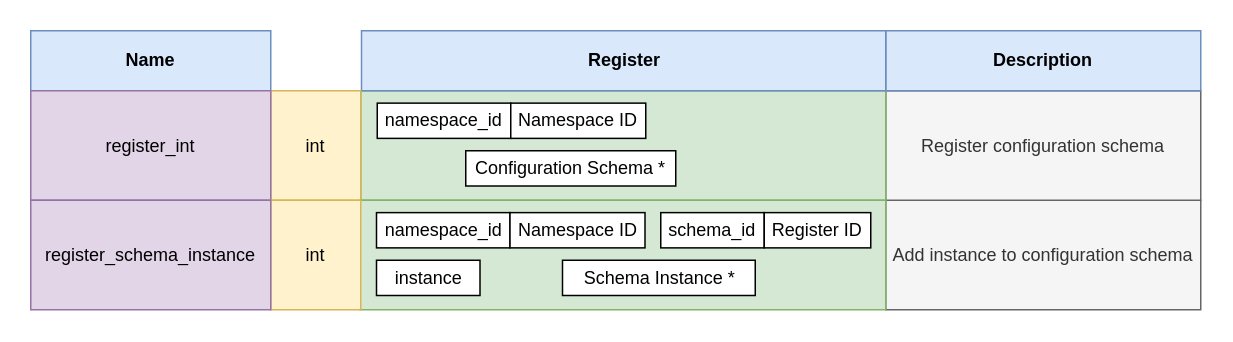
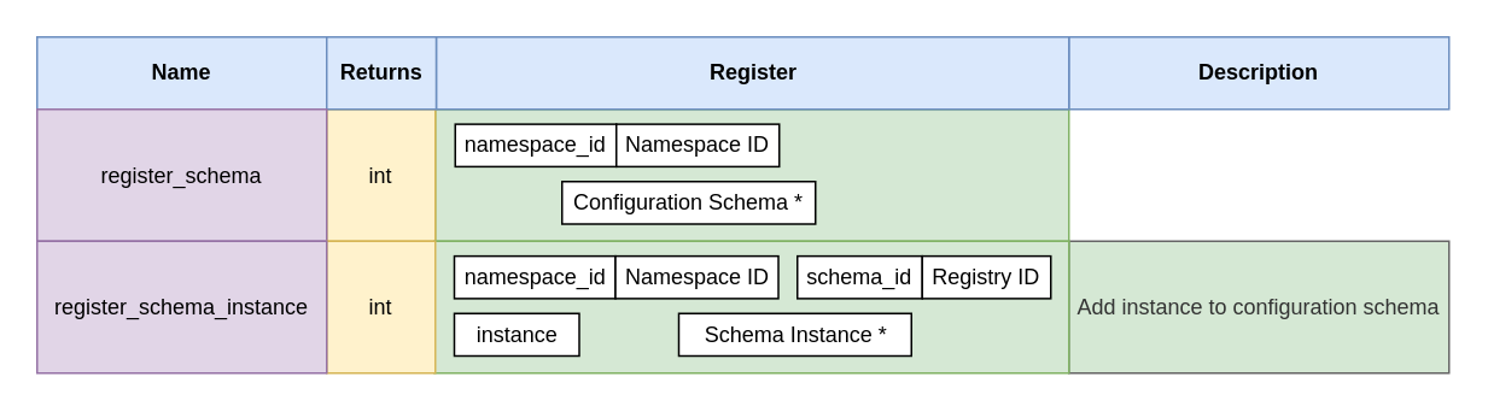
+ <mxCell id="12" value="&lt;b&gt;Returns&lt;/b&gt;" style="rounded=0;whiteSpace=wrap;html=1;align=center;fillColor=#dae8fc;strokeColor=#6c8ebf;" parent="1" vertex="1"><mxGeometry x="180" y="20" width="60.5" height="40" as="geometry" /></mxCell>
- <mxCell id="13" value="register_int" style="rounded=0;whiteSpace=wrap;html=1;fillColor=#e1d5e7;strokeColor=#9673a6;" parent="1" vertex="1"><mxGeometry x="20" y="60" width="160" height="73" as="geometry" /></mxCell>
+ <mxCell id="13" value="register_schema" style="rounded=0;whiteSpace=wrap;html=1;fillColor=#e1d5e7;strokeColor=#9673a6;" parent="1" vertex="1"><mxGeometry x="20" y="60" width="160" height="73" as="geometry" /></mxCell>
- <mxCell id="3" value="Register configuration schema" style="rounded=0;whiteSpace=wrap;html=1;fillColor=#f5f5f5;strokeColor=#666666;fontColor=#333333;" parent="1" vertex="1"><mxGeometry x="590" y="60" width="210" height="73" as="geometry" /></mxCell>
- <mxCell id="22" value="Register ID" style="rounded=0;whiteSpace=wrap;html=1;" vertex="1" parent="1"><mxGeometry x="509" y="141.25" width="71" height="23.5" as="geometry" /></mxCell>
+ <mxCell id="22" value="Registry ID" style="rounded=0;whiteSpace=wrap;html=1;" vertex="1" parent="1"><mxGeometry x="509" y="141.25" width="71" height="23.5" as="geometry" /></mxCell>
- <mxCell id="2" value="Add instance to configuration schema" style="rounded=0;whiteSpace=wrap;html=1;fillColor=#f5f5f5;strokeColor=#666666;fontColor=#333333;" parent="1" vertex="1"><mxGeometry x="590" y="133" width="210" height="73" as="geometry" /></mxCell>
+ <mxCell id="2" value="Add instance to configuration schema" style="rounded=0;whiteSpace=wrap;html=1;fillColor=#d5e8d4;strokeColor=#666666;fontColor=#333333;" parent="1" vertex="1"><mxGeometry x="590" y="133" width="210" height="73" as="geometry" /></mxCell>
